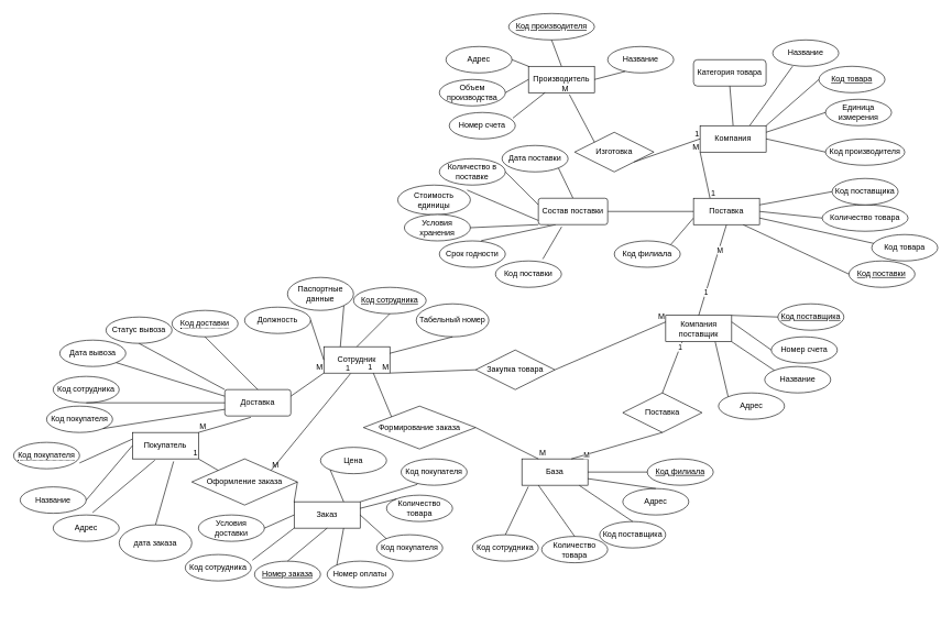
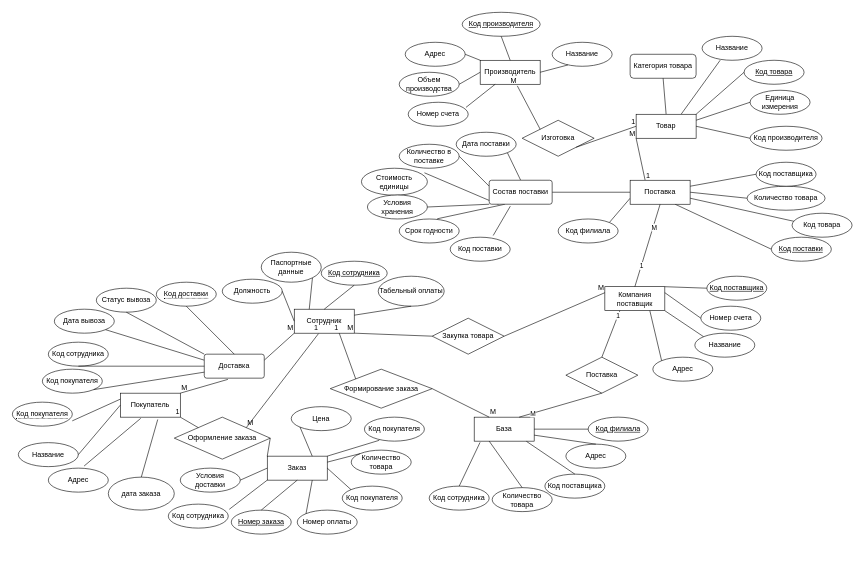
- <mxCell id="141" value="Компания" style="whiteSpace=wrap;html=1;align=center;" parent="1" vertex="1"><mxGeometry x="1060" y="190" width="100" height="40" as="geometry" /></mxCell>
+ <mxCell id="141" value="Товар" style="whiteSpace=wrap;html=1;align=center;" parent="1" vertex="1"><mxGeometry x="1060" y="190" width="100" height="40" as="geometry" /></mxCell>
- <mxCell id="16" value="Табельный номер" style="ellipse;whiteSpace=wrap;html=1;align=center;" parent="1" vertex="1"><mxGeometry x="630" y="460" width="110" height="50" as="geometry" /></mxCell>
+ <mxCell id="16" value="Табельный оплаты" style="ellipse;whiteSpace=wrap;html=1;align=center;" parent="1" vertex="1"><mxGeometry x="630" y="460" width="110" height="50" as="geometry" /></mxCell>
- <mxCell id="12" value="Сотрудник" style="whiteSpace=wrap;html=1;align=center;" parent="1" vertex="1"><mxGeometry x="490" y="525" width="100" height="40" as="geometry" /></mxCell>
+ <mxCell id="12" value="Сотрудник" style="whiteSpace=wrap;html=1;align=center;" parent="1" vertex="1"><mxGeometry x="490" y="515" width="100" height="40" as="geometry" /></mxCell>
